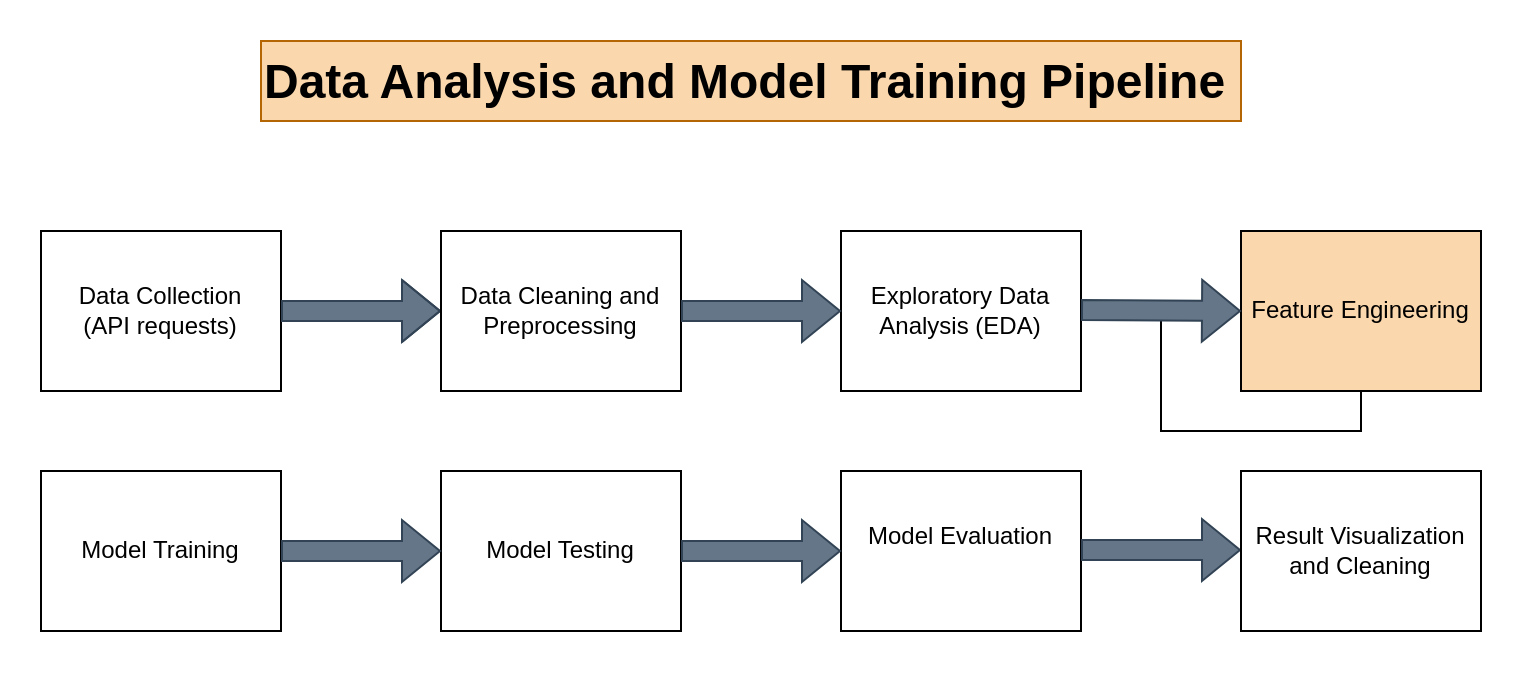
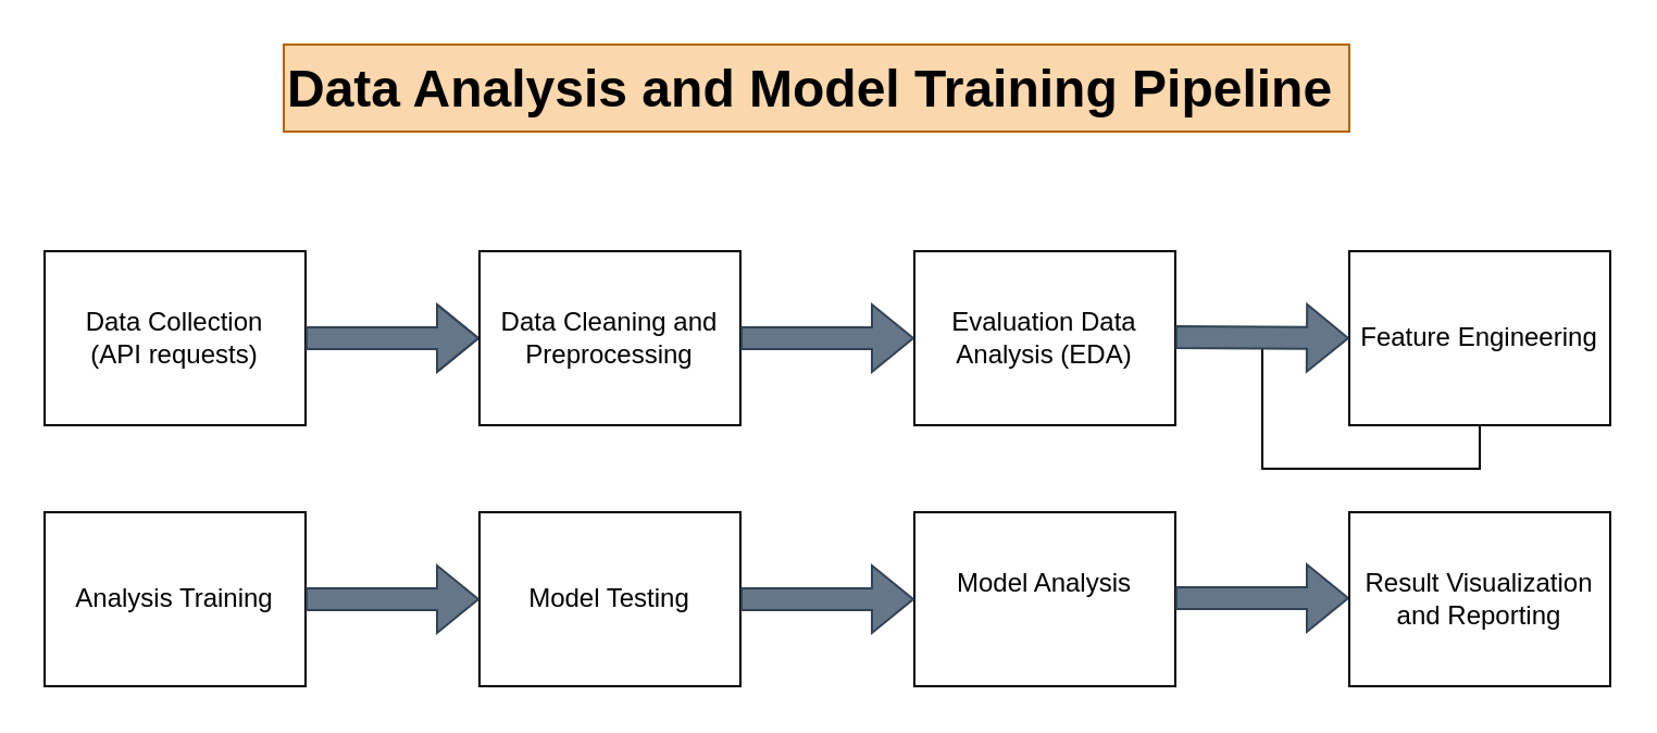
- <mxCell id="4" value="Exploratory Data Analysis (EDA)" style="rounded=0;whiteSpace=wrap;html=1;" parent="1" vertex="1"><mxGeometry x="420" y="115" width="120" height="80" as="geometry" /></mxCell>
+ <mxCell id="4" value="Evaluation Data Analysis (EDA)" style="rounded=0;whiteSpace=wrap;html=1;" parent="1" vertex="1"><mxGeometry x="420" y="115" width="120" height="80" as="geometry" /></mxCell>
- <mxCell id="8" value="Feature Engineering" style="rounded=0;whiteSpace=wrap;html=1;fillColor=#fad7ac;" parent="1" vertex="1"><mxGeometry x="620" y="115" width="120" height="80" as="geometry" /></mxCell>
+ <mxCell id="8" value="Feature Engineering" style="rounded=0;whiteSpace=wrap;html=1;" parent="1" vertex="1"><mxGeometry x="620" y="115" width="120" height="80" as="geometry" /></mxCell>
- <mxCell id="15" value="Model Training" style="rounded=0;whiteSpace=wrap;html=1;" parent="1" vertex="1"><mxGeometry y="235" width="120" height="80" as="geometry" x="20" /></mxCell>
+ <mxCell id="15" value="Analysis Training" style="rounded=0;whiteSpace=wrap;html=1;" parent="1" vertex="1"><mxGeometry y="235" width="120" height="80" as="geometry" x="20" /></mxCell>
- <mxCell id="11" value="Model Evaluation&lt;div&gt;&lt;br&gt;&lt;/div&gt;" style="rounded=0;whiteSpace=wrap;html=1;" parent="1" vertex="1"><mxGeometry x="420" y="235" width="120" height="80" as="geometry" /></mxCell>
+ <mxCell id="11" value="Model Analysis&lt;div&gt;&lt;br&gt;&lt;/div&gt;" style="rounded=0;whiteSpace=wrap;html=1;" parent="1" vertex="1"><mxGeometry x="420" y="235" width="120" height="80" as="geometry" /></mxCell>
- <mxCell id="14" value="Result Visualization and Cleaning" style="rounded=0;whiteSpace=wrap;html=1;" parent="1" vertex="1"><mxGeometry x="620" y="235" width="120" height="80" as="geometry" /></mxCell>
+ <mxCell id="14" value="Result Visualization and Reporting" style="rounded=0;whiteSpace=wrap;html=1;" parent="1" vertex="1"><mxGeometry x="620" y="235" width="120" height="80" as="geometry" /></mxCell>
